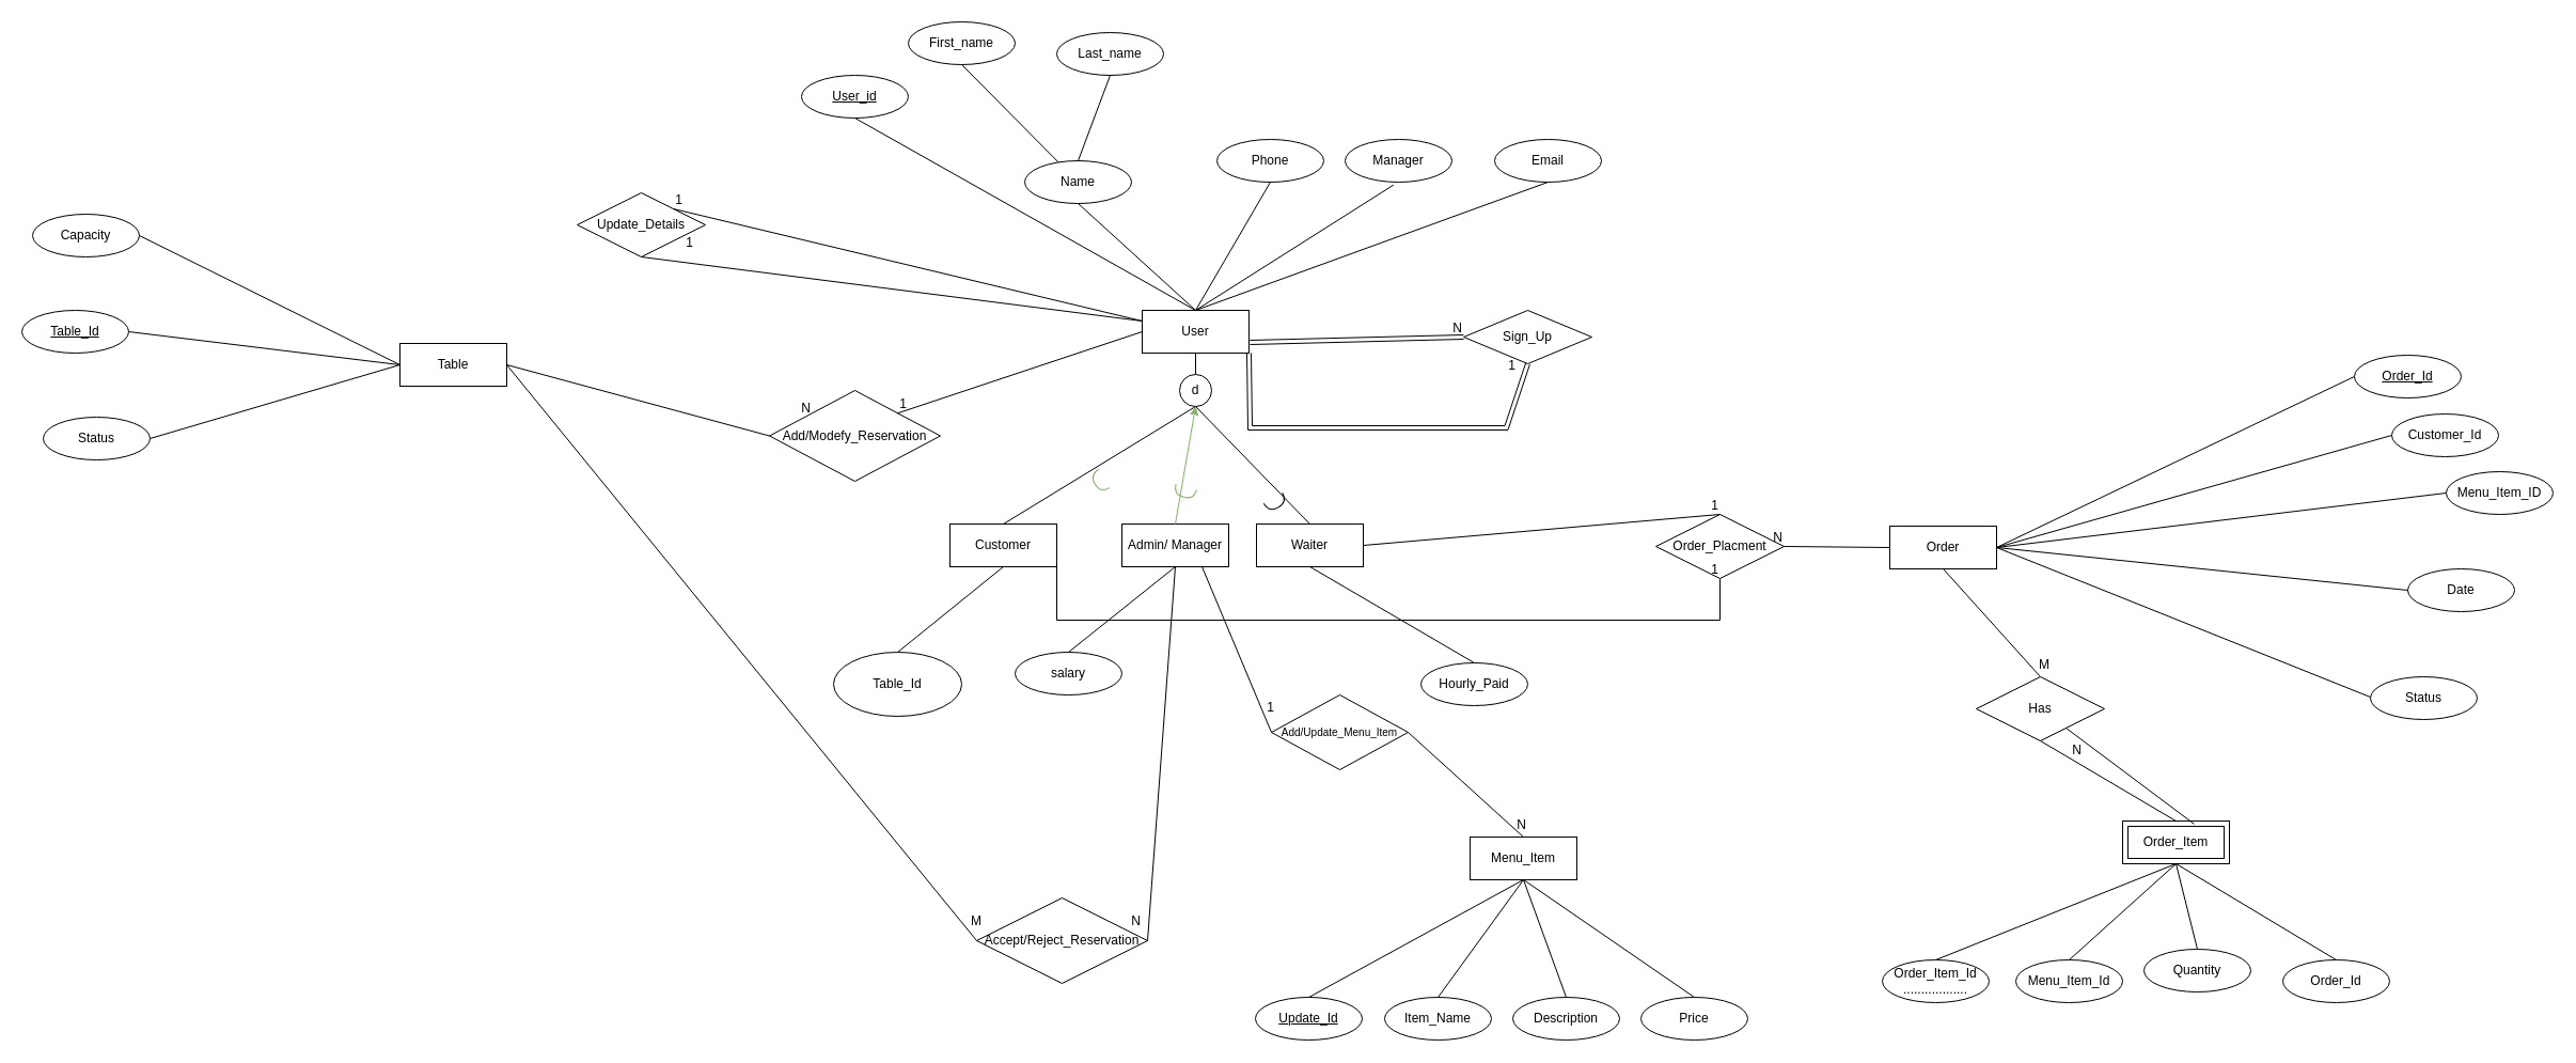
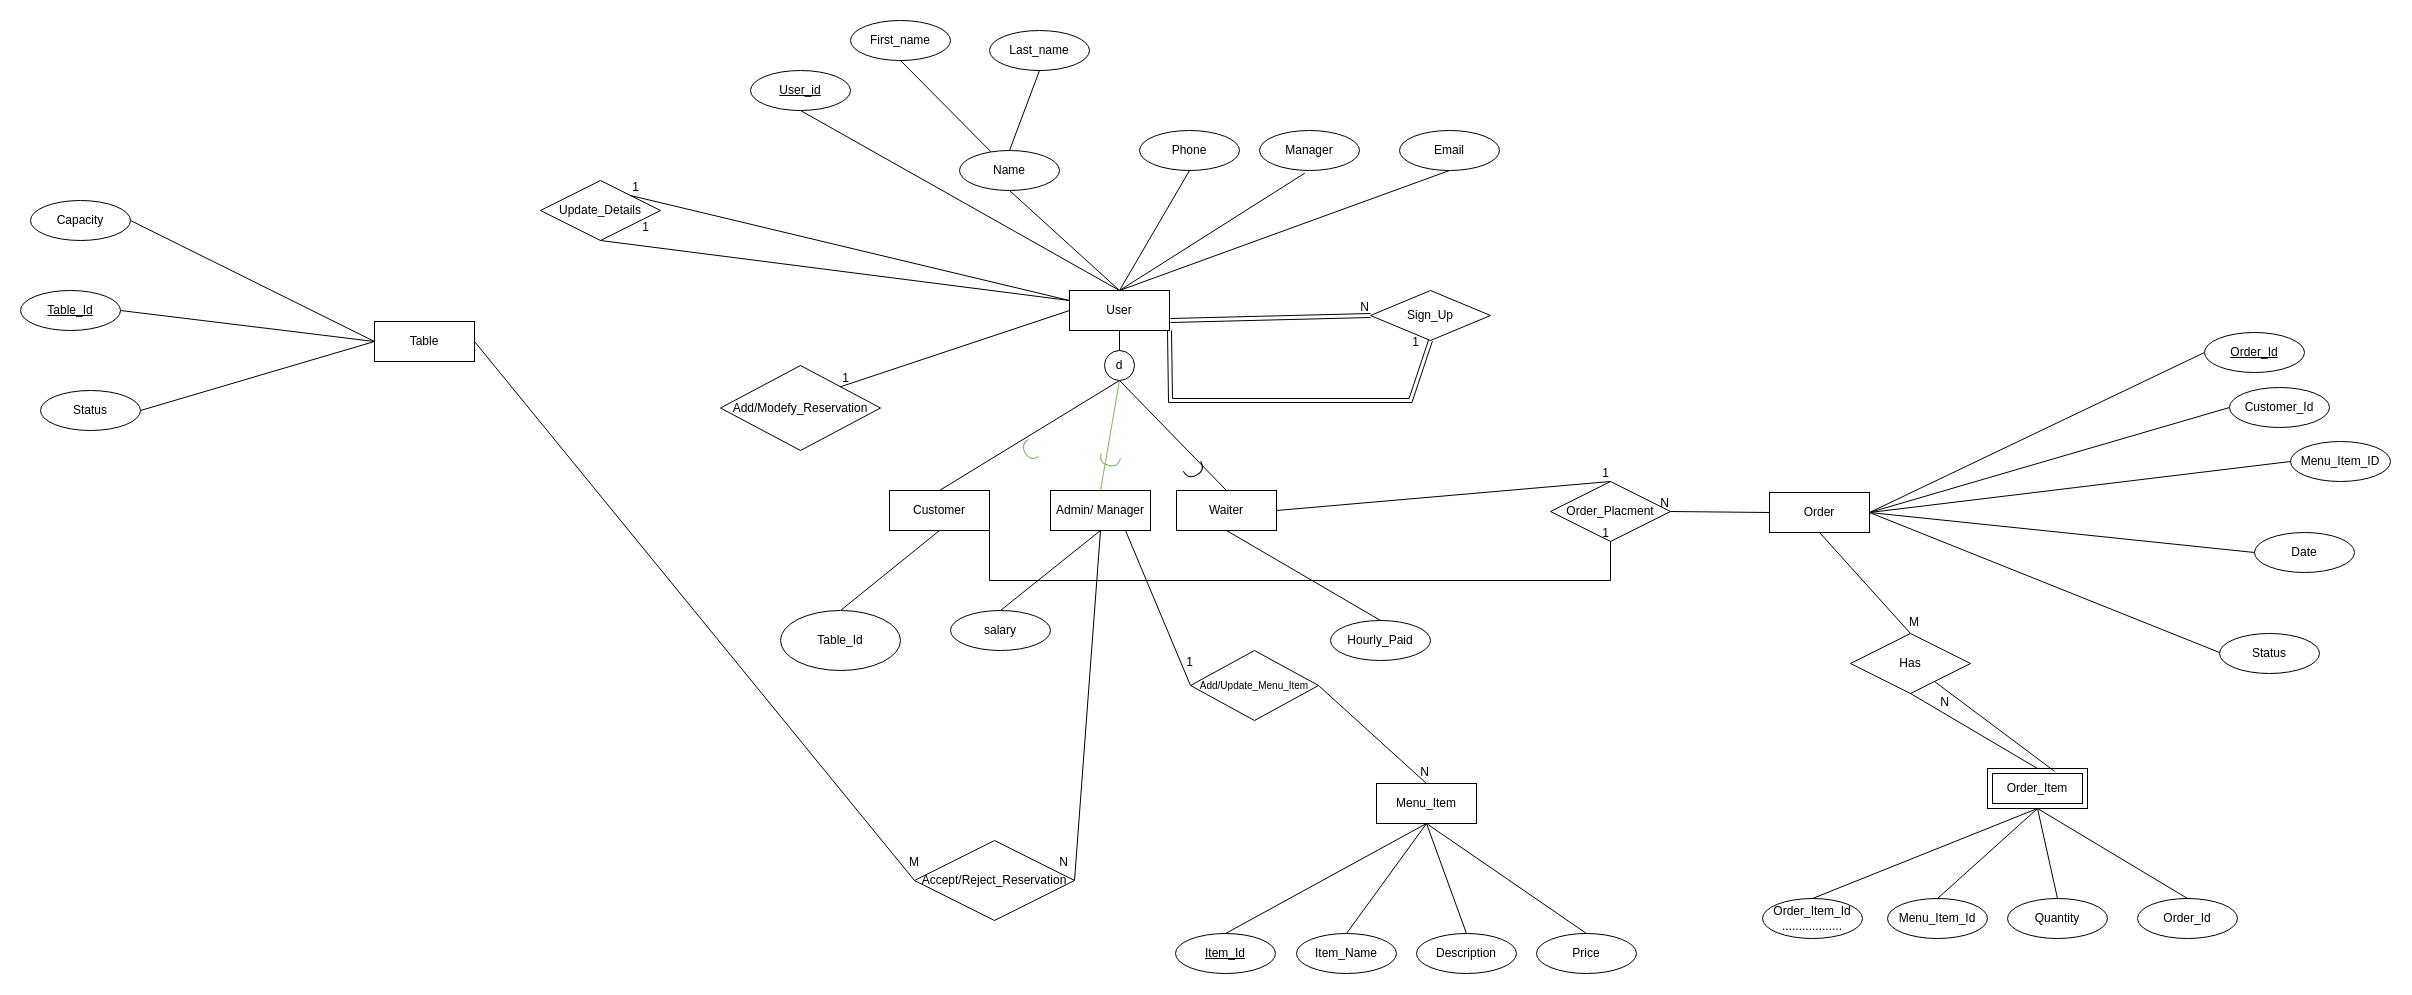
- <mxCell id="90" value="" style="endArrow=none;html=1;rounded=0;exitX=0;exitY=0.5;exitDx=0;exitDy=0;entryX=1;entryY=0.5;entryDx=0;entryDy=0;" parent="1" source="87" target="2" edge="1"><mxGeometry relative="1" as="geometry"><mxPoint x="900" y="390" as="sourcePoint" /><mxPoint x="1060" y="390" as="targetPoint" /></mxGeometry></mxCell>
- <mxCell id="91" value="N" style="resizable=0;html=1;whiteSpace=wrap;align=right;verticalAlign=bottom;" parent="90" connectable="0" vertex="1"><mxGeometry x="1" relative="1" as="geometry"><mxPoint x="286" y="49" as="offset" /></mxGeometry></mxCell>
- <mxCell id="46" value="" style="endArrow=classic;html=1;rounded=0;exitX=0.5;exitY=0;exitDx=0;exitDy=0;entryX=0.5;entryY=1;entryDx=0;entryDy=0;fillColor=#d5e8d4;strokeColor=#82b366;" parent="1" source="39" target="43" edge="1"><mxGeometry width="50" height="50" relative="1" as="geometry"><mxPoint x="1199" y="460" as="sourcePoint" /><mxPoint x="1249" y="410" as="targetPoint" /></mxGeometry></mxCell>
+ <mxCell id="46" value="" style="endArrow=none;html=1;rounded=0;exitX=0.5;exitY=0;exitDx=0;exitDy=0;entryX=0.5;entryY=1;entryDx=0;entryDy=0;fillColor=#d5e8d4;strokeColor=#82b366;" parent="1" source="39" target="43" edge="1"><mxGeometry width="50" height="50" relative="1" as="geometry"><mxPoint x="1199" y="460" as="sourcePoint" /><mxPoint x="1249" y="410" as="targetPoint" /></mxGeometry></mxCell>
- <mxCell id="61" value="Customer_Id" style="ellipse;whiteSpace=wrap;html=1;align=center;" parent="1" vertex="1"><mxGeometry x="2239" y="387" width="100" height="40" as="geometry" /></mxCell>
+ <mxCell id="61" value="Customer_Id" style="ellipse;whiteSpace=wrap;html=1;align=center;" parent="1" vertex="1"><mxGeometry x="2229" y="387" width="100" height="40" as="geometry" /></mxCell>
- <mxCell id="66" value="Quantity" style="ellipse;whiteSpace=wrap;html=1;align=center;" parent="1" vertex="1"><mxGeometry x="2007" y="888" width="100" height="40" as="geometry" /></mxCell>
+ <mxCell id="66" value="Quantity" style="ellipse;whiteSpace=wrap;html=1;align=center;" parent="1" vertex="1"><mxGeometry x="2007" y="898" width="100" height="40" as="geometry" /></mxCell>
- <mxCell id="12" value="Update_Id" style="ellipse;whiteSpace=wrap;html=1;align=center;fontStyle=4;" parent="1" vertex="1"><mxGeometry x="1175" y="933" width="100" height="40" as="geometry" /></mxCell>
+ <mxCell id="12" value="Item_Id" style="ellipse;whiteSpace=wrap;html=1;align=center;fontStyle=4;" parent="1" vertex="1"><mxGeometry x="1175" y="933" width="100" height="40" as="geometry" /></mxCell>
